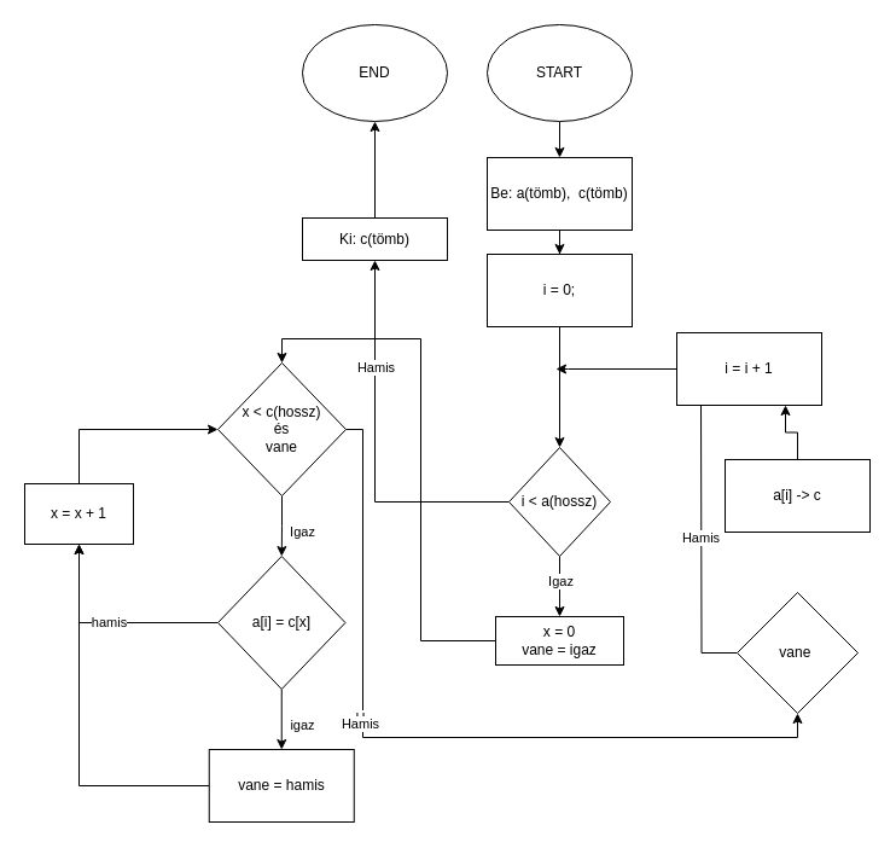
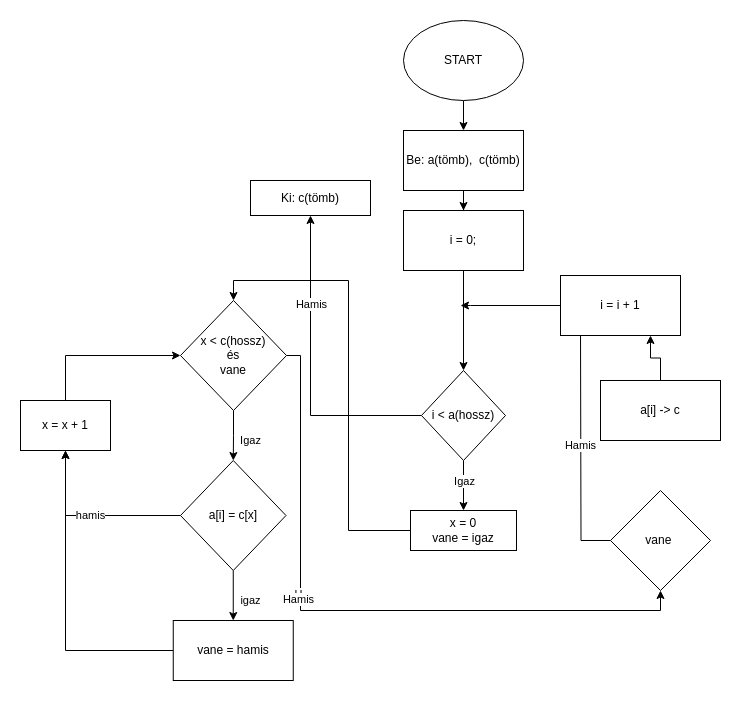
- <mxCell id="35" value="END" style="ellipse;whiteSpace=wrap;html=1;" vertex="1" parent="1"><mxGeometry x="250" y="20" width="120" height="80" as="geometry" /></mxCell>
- <mxCell id="33" style="edgeStyle=orthogonalEdgeStyle;rounded=0;orthogonalLoop=1;jettySize=auto;html=1;entryX=0.5;entryY=1;entryDx=0;entryDy=0;" edge="1" parent="1" source="34" target="35"><mxGeometry relative="1" as="geometry" /></mxCell>
